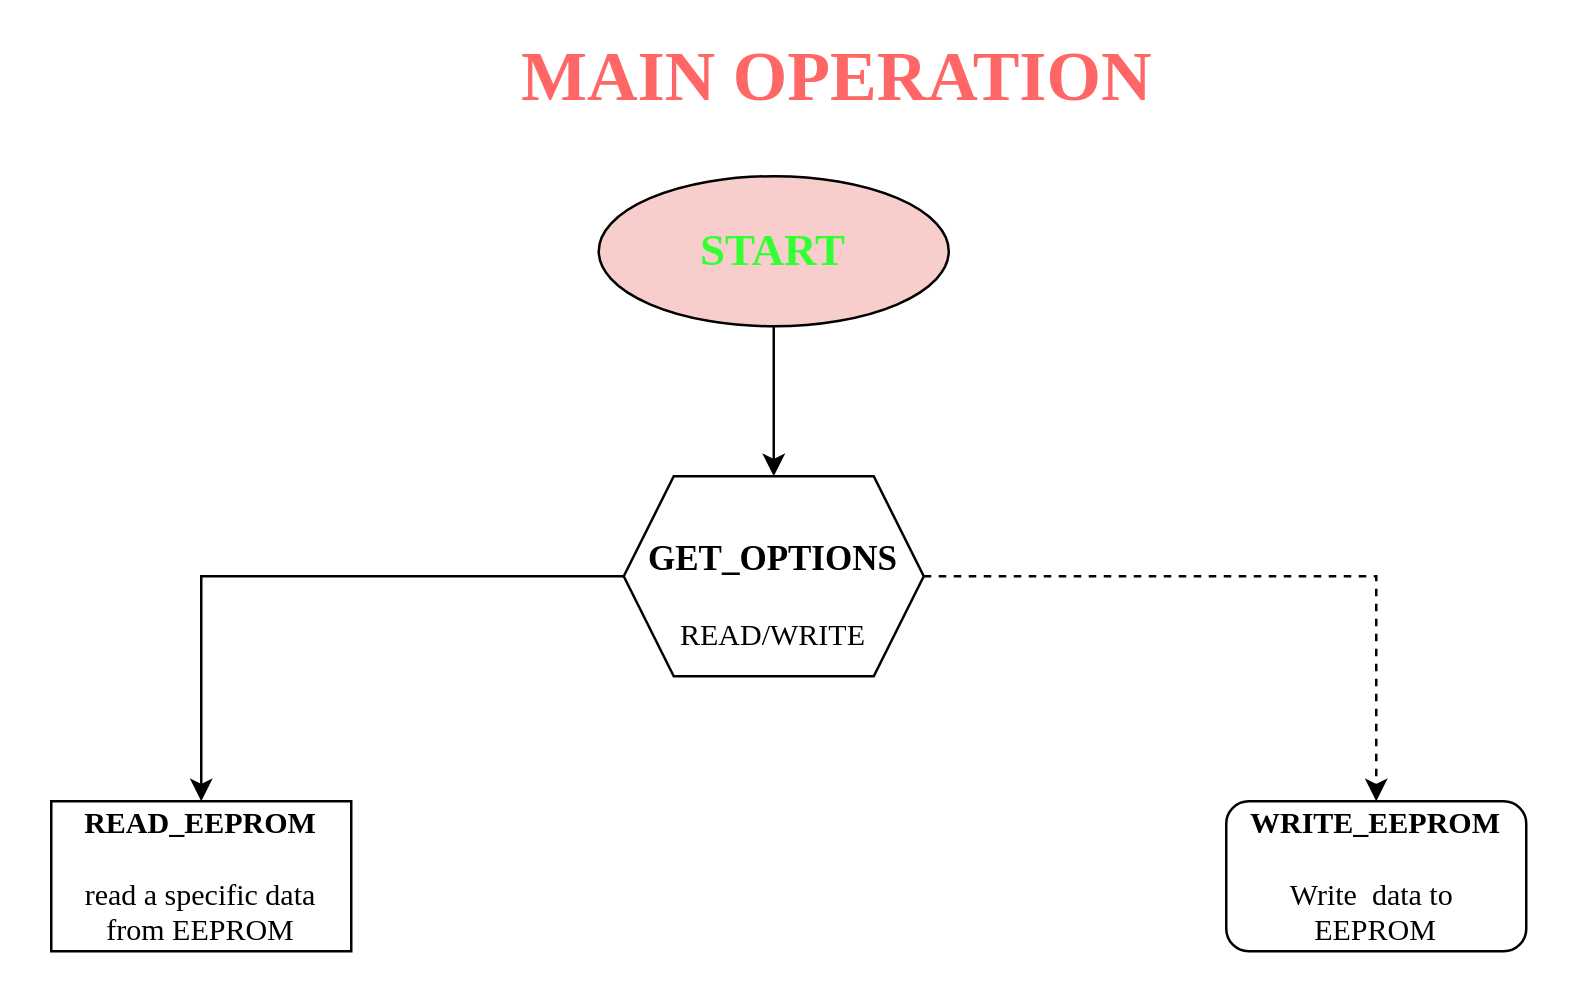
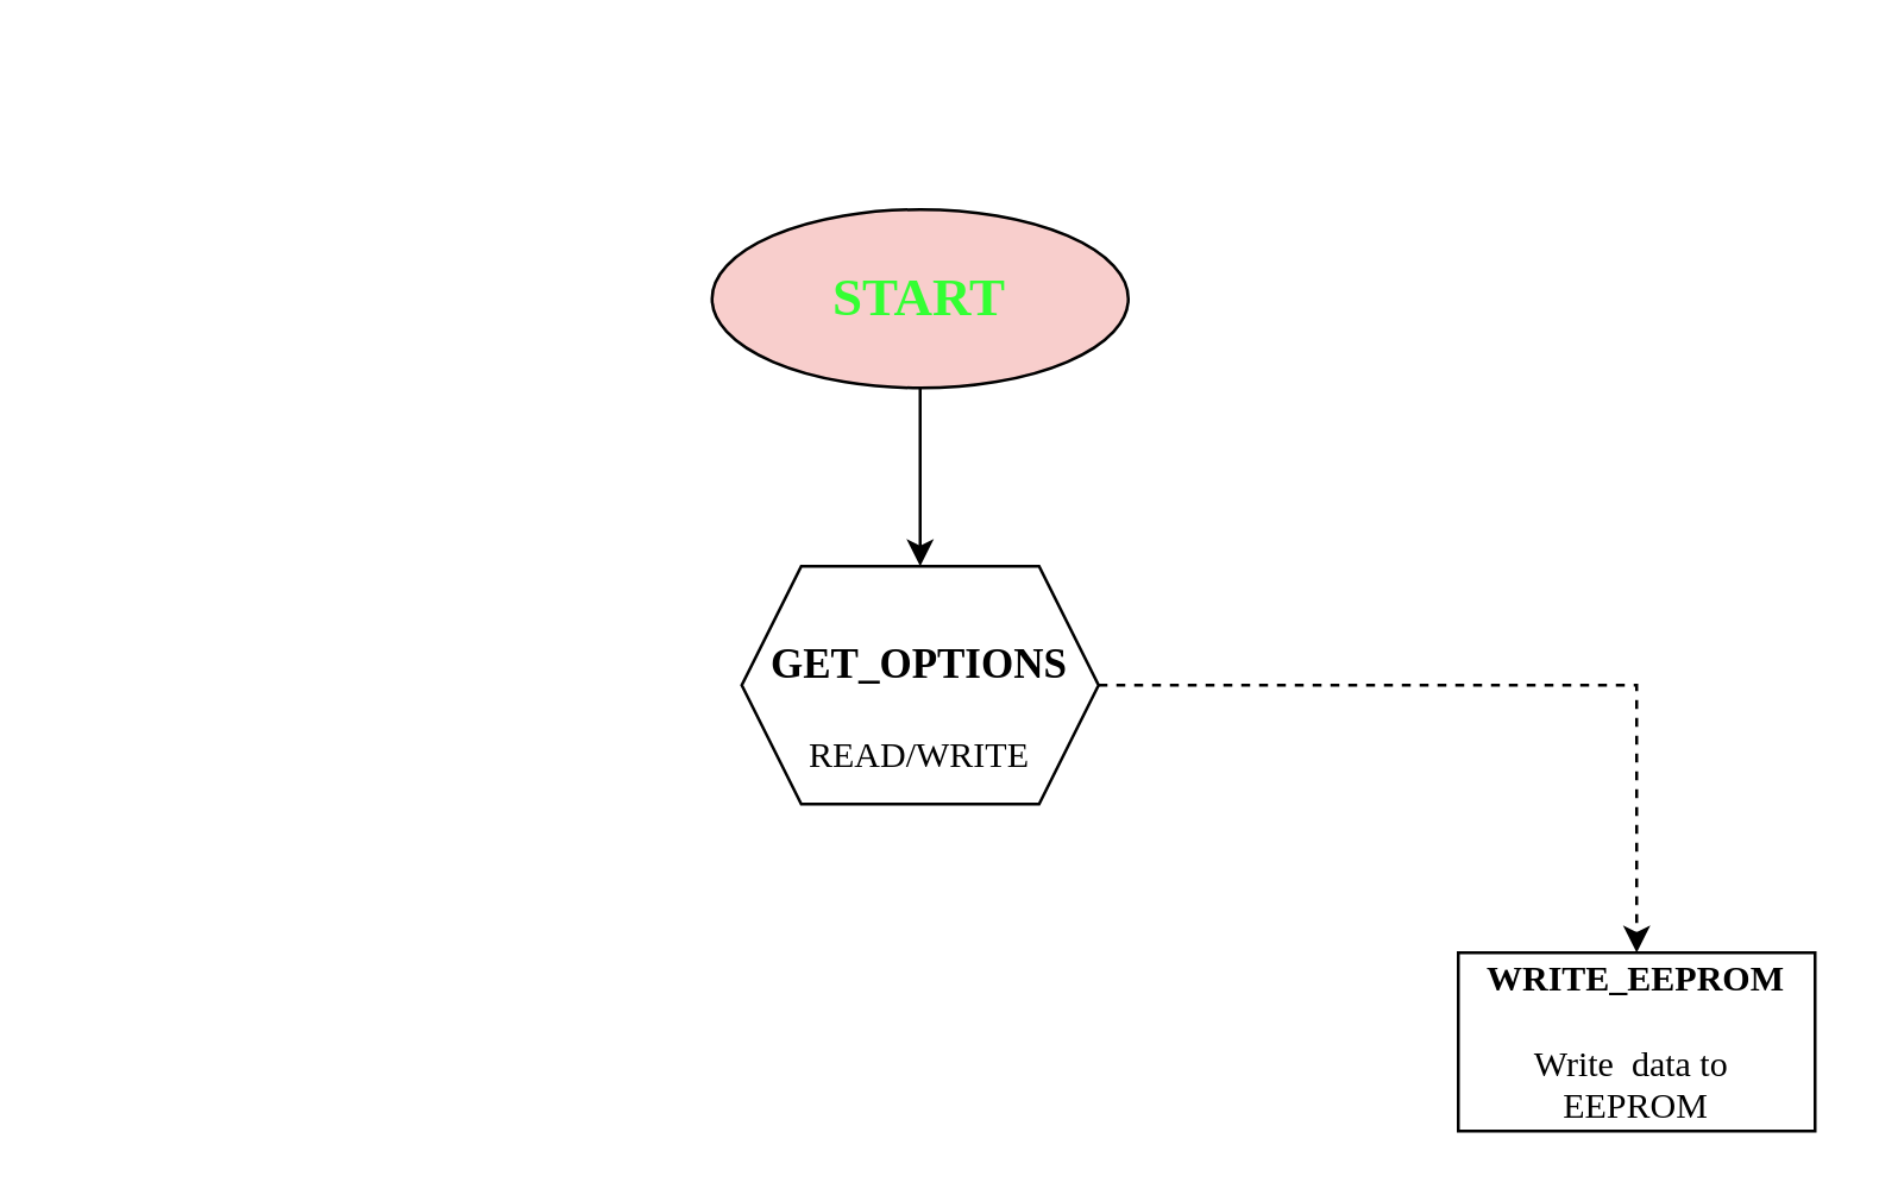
- <mxCell id="2" value="&lt;b&gt;&lt;font face=&quot;Times New Roman&quot; color=&quot;#ff6666&quot; style=&quot;font-size: 28px&quot;&gt;MAIN OPERATION&lt;/font&gt;&lt;/b&gt;" style="text;html=1;align=center;verticalAlign=middle;resizable=0;points=[];autosize=1;" parent="1" vertex="1"><mxGeometry x="199" y="20" width="270" height="20" as="geometry" /></mxCell>
- <mxCell id="5" style="edgeStyle=orthogonalEdgeStyle;rounded=0;orthogonalLoop=1;jettySize=auto;html=1;exitX=0;exitY=0.5;exitDx=0;exitDy=0;entryX=0.5;entryY=0;entryDx=0;entryDy=0;" parent="1" source="7" target="8" edge="1"><mxGeometry relative="1" as="geometry" /></mxCell>
- <mxCell id="8" value="&lt;font face=&quot;Times New Roman&quot;&gt;&lt;b&gt;READ_EEPROM&lt;/b&gt;&lt;br&gt;&lt;br&gt;read a specific data from EEPROM&lt;/font&gt;" style="rounded=0;whiteSpace=wrap;html=1;" parent="1" vertex="1"><mxGeometry x="20" y="320" width="120" height="60" as="geometry" /></mxCell>
- <mxCell id="9" value="&lt;font face=&quot;Times New Roman&quot;&gt;&lt;b&gt;WRITE_EEPROM&lt;/b&gt;&lt;br&gt;&lt;br&gt;Write&amp;nbsp; data to&amp;nbsp; EEPROM&lt;/font&gt;" style="whiteSpace=wrap;html=1;rounded=1;" parent="1" vertex="1"><mxGeometry x="490" y="320" width="120" height="60" as="geometry" /></mxCell>
+ <mxCell id="9" value="&lt;font face=&quot;Times New Roman&quot;&gt;&lt;b&gt;WRITE_EEPROM&lt;/b&gt;&lt;br&gt;&lt;br&gt;Write&amp;nbsp; data to&amp;nbsp; EEPROM&lt;/font&gt;" style="rounded=0;whiteSpace=wrap;html=1;" parent="1" vertex="1"><mxGeometry x="490" y="320" width="120" height="60" as="geometry" /></mxCell>
